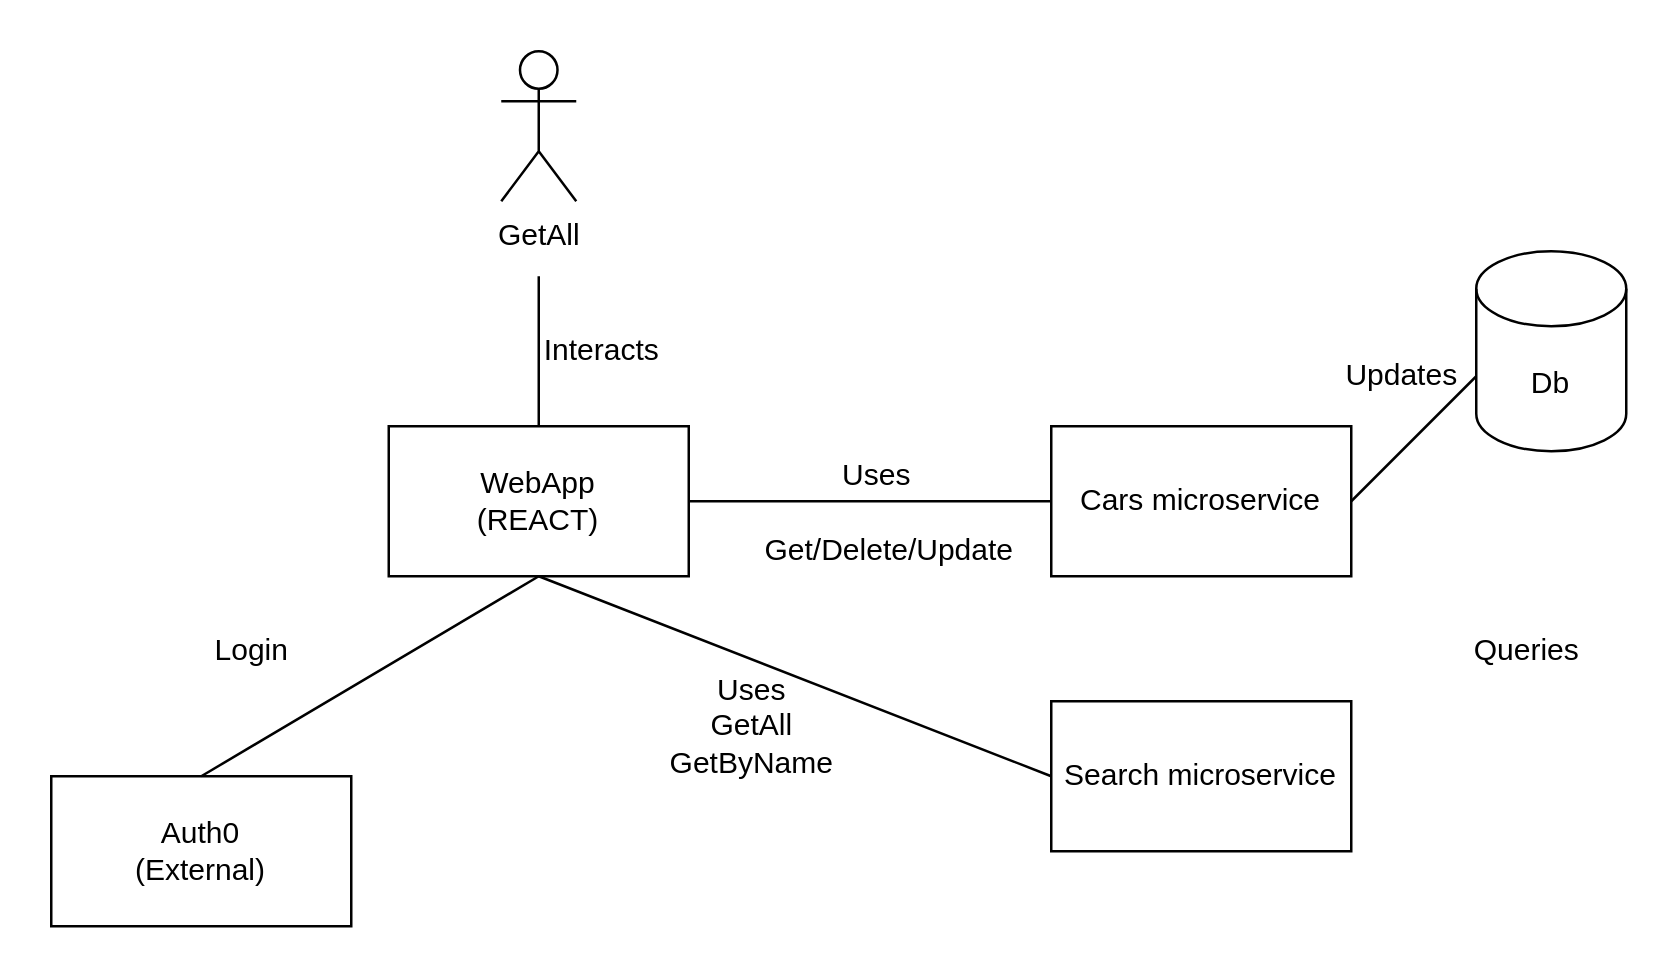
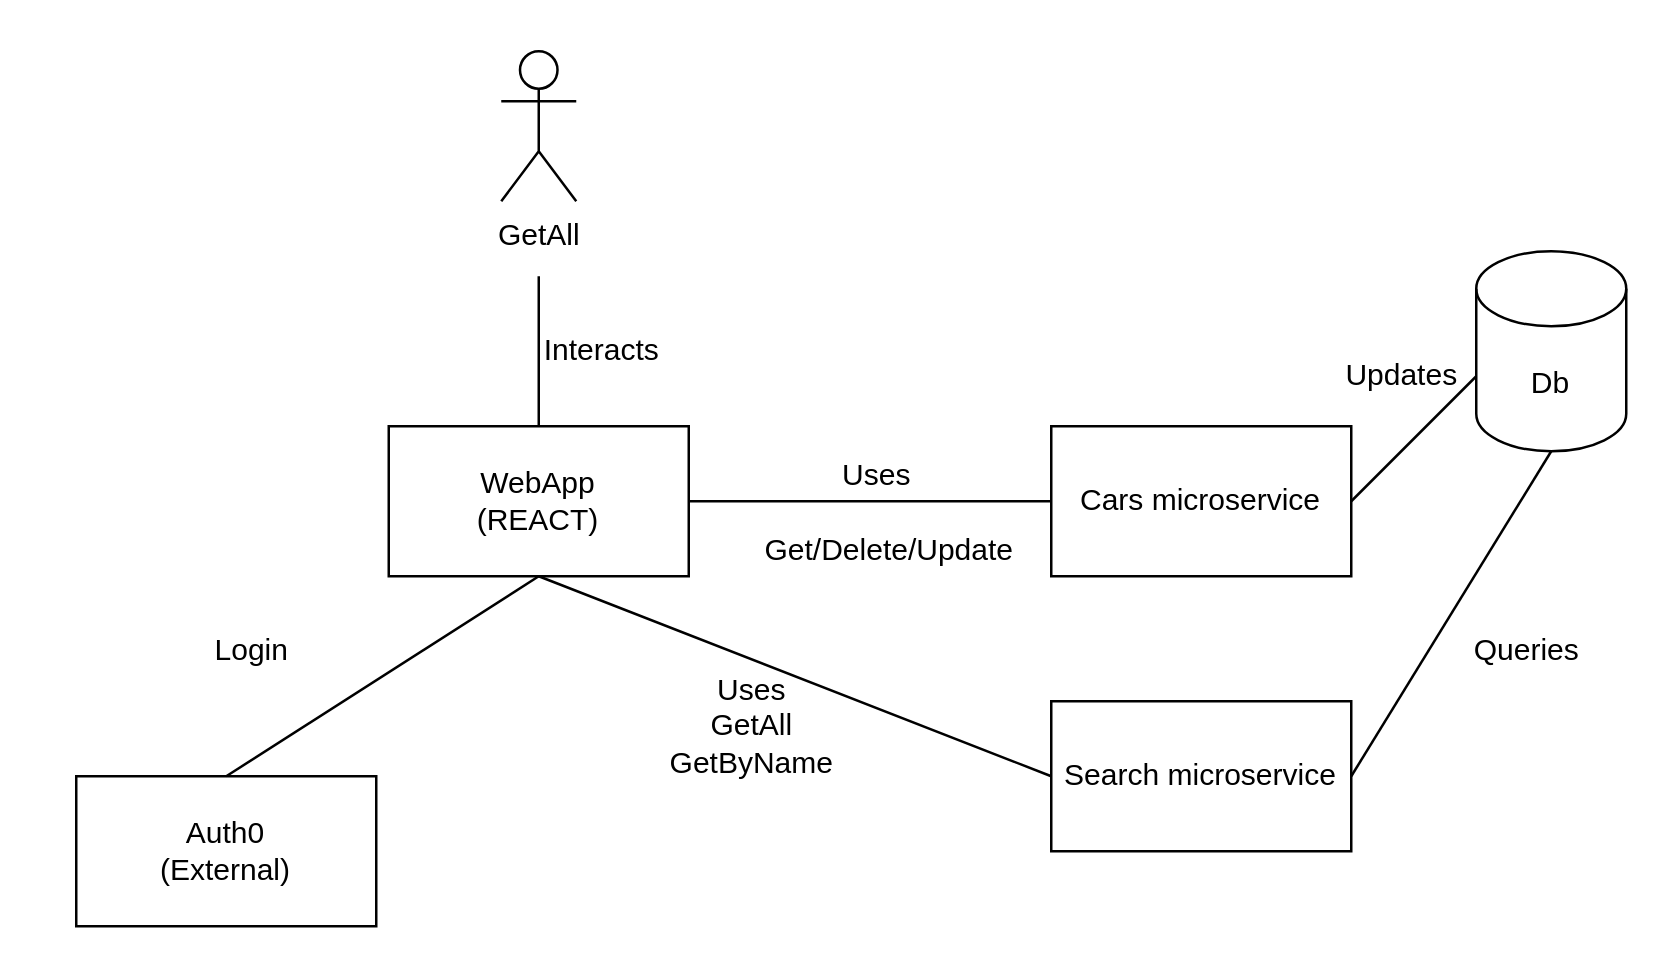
+ <mxCell id="18" value="" style="endArrow=none;html=1;exitX=1;exitY=0.5;exitDx=0;exitDy=0;entryX=0.5;entryY=1;entryDx=0;entryDy=0;entryPerimeter=0;" edge="1" parent="1" source="13" target="15"><mxGeometry width="50" height="50" relative="1" as="geometry"><mxPoint x="580" y="300" as="sourcePoint" /><mxPoint x="630" y="250" as="targetPoint" /></mxGeometry></mxCell>
- <mxCell id="4" value="Auth0&lt;br&gt;(External)" style="rounded=0;whiteSpace=wrap;html=1;" vertex="1" parent="1"><mxGeometry x="20" y="310" width="120" height="60" as="geometry" /></mxCell>
+ <mxCell id="4" value="Auth0&lt;br&gt;(External)" style="rounded=0;whiteSpace=wrap;html=1;" vertex="1" parent="1"><mxGeometry x="30" y="310" width="120" height="60" as="geometry" /></mxCell>
